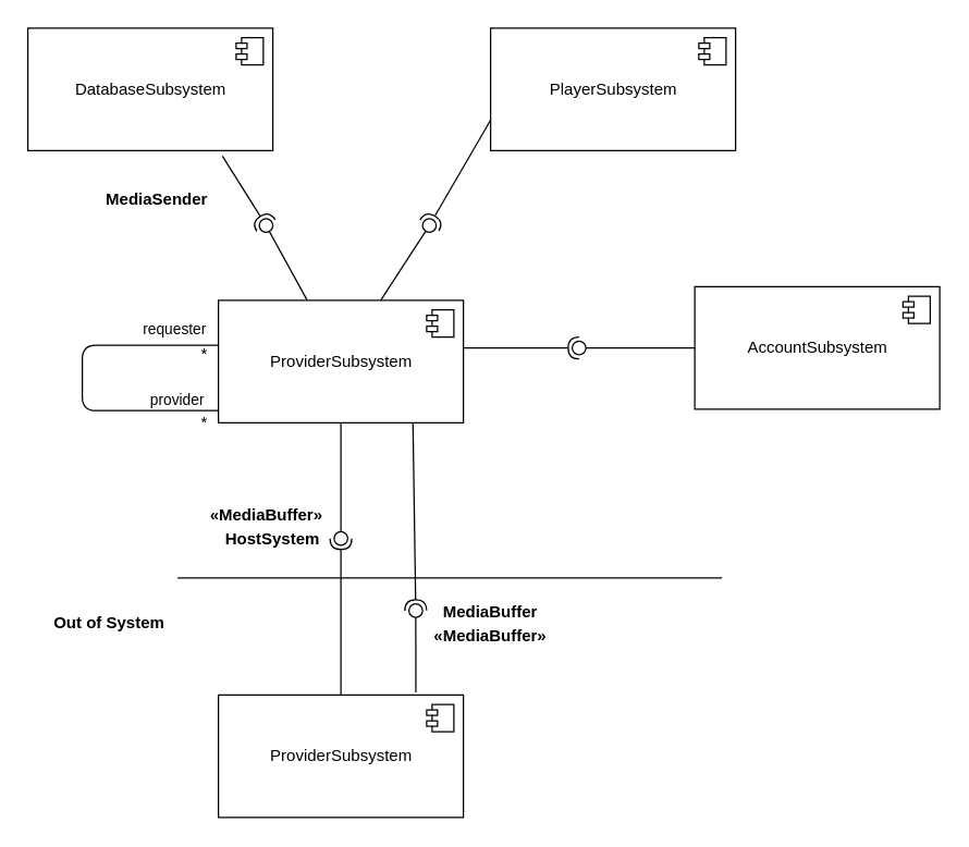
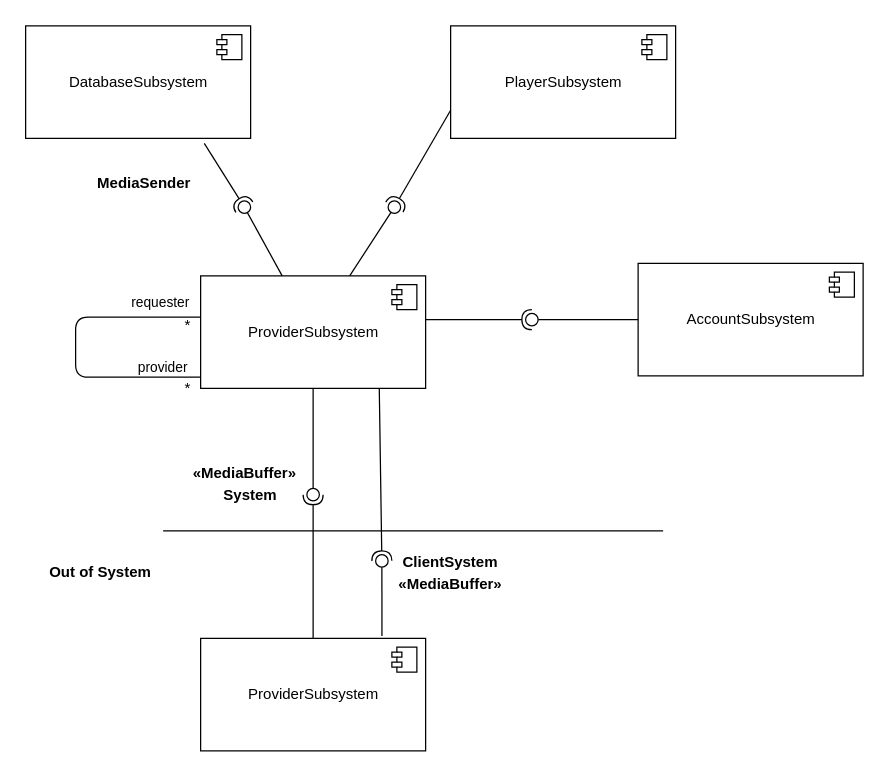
- <mxCell id="30" value="HostSystem" style="text;align=center;fontStyle=1;verticalAlign=middle;spacingLeft=3;spacingRight=3;strokeColor=none;rotatable=0;points=[[0,0.5],[1,0.5]];portConstraint=eastwest;" vertex="1" parent="1"><mxGeometry x="160" y="382" width="80" height="26" as="geometry" /></mxCell>
+ <mxCell id="30" value="System" style="text;align=center;fontStyle=1;verticalAlign=middle;spacingLeft=3;spacingRight=3;strokeColor=none;rotatable=0;points=[[0,0.5],[1,0.5]];portConstraint=eastwest;" vertex="1" parent="1"><mxGeometry x="160" y="382" width="80" height="26" as="geometry" /></mxCell>
- <mxCell id="31" value="MediaBuffer" style="text;align=center;fontStyle=1;verticalAlign=middle;spacingLeft=3;spacingRight=3;strokeColor=none;rotatable=0;points=[[0,0.5],[1,0.5]];portConstraint=eastwest;" vertex="1" parent="1"><mxGeometry x="320" y="435" width="80" height="26" as="geometry" /></mxCell>
+ <mxCell id="31" value="ClientSystem" style="text;align=center;fontStyle=1;verticalAlign=middle;spacingLeft=3;spacingRight=3;strokeColor=none;rotatable=0;points=[[0,0.5],[1,0.5]];portConstraint=eastwest;" vertex="1" parent="1"><mxGeometry x="320" y="435" width="80" height="26" as="geometry" /></mxCell>
